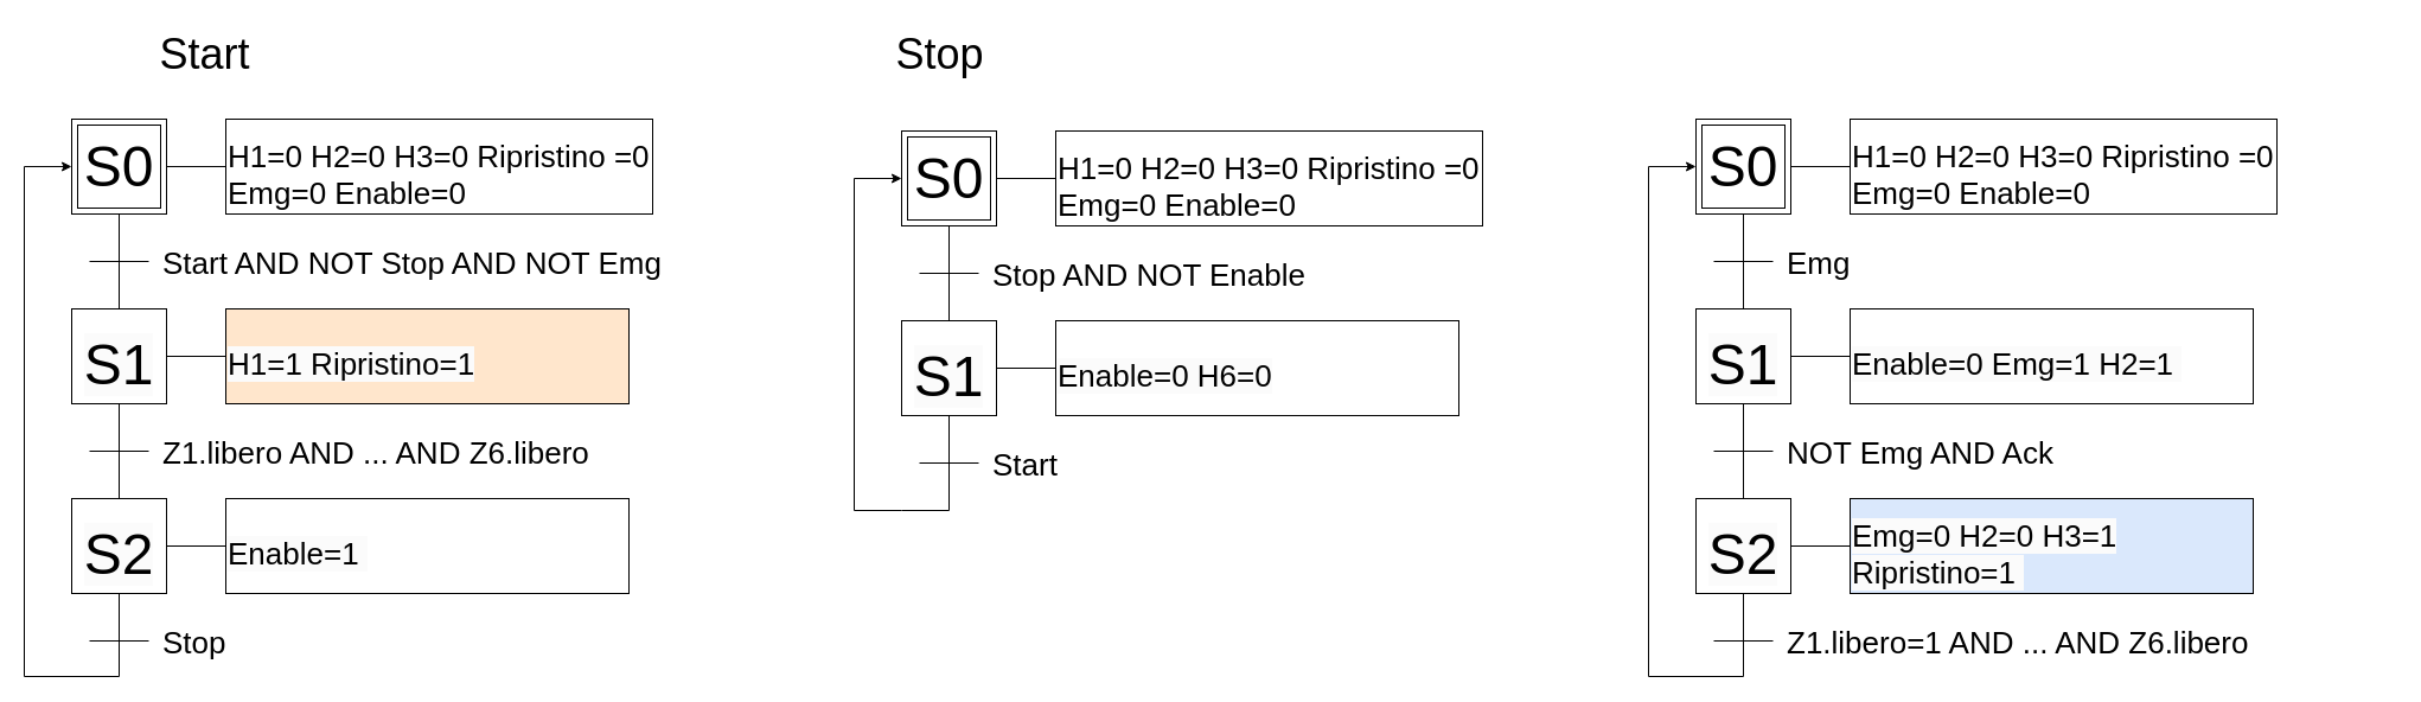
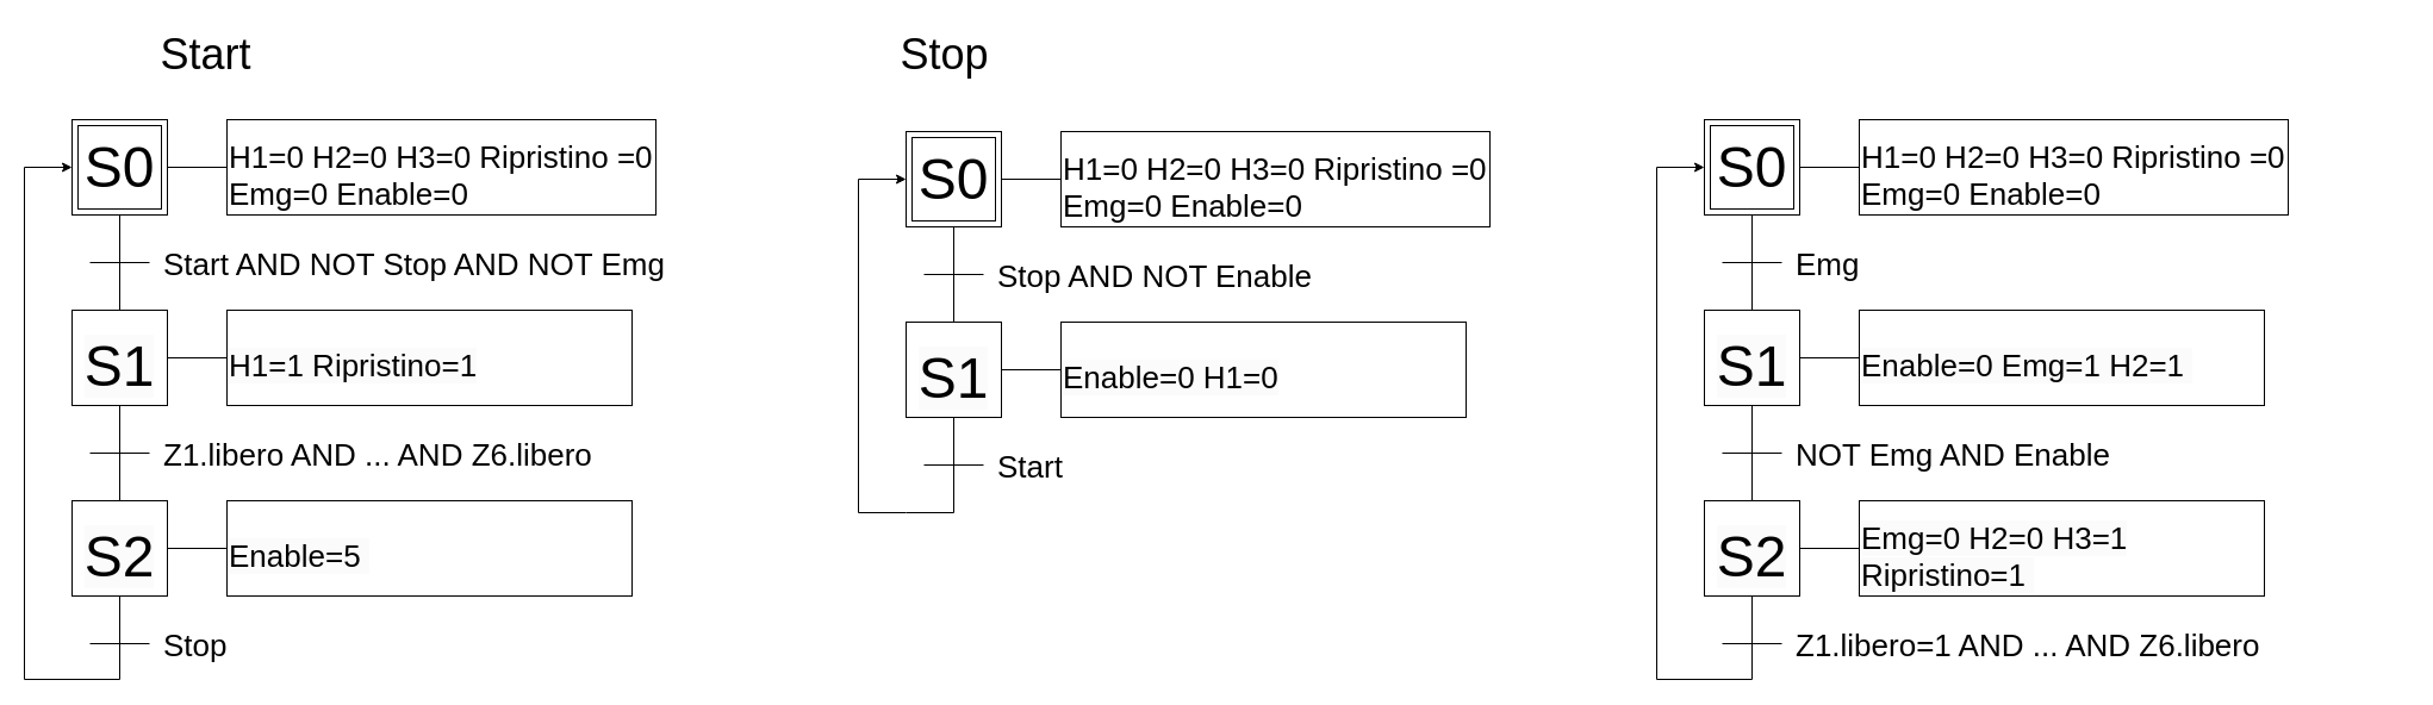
- <mxCell id="9" value="&lt;br&gt;&lt;span style=&quot;color: rgb(0, 0, 0); font-family: Helvetica; font-size: 26px; font-style: normal; font-variant-ligatures: normal; font-variant-caps: normal; font-weight: 400; letter-spacing: normal; orphans: 2; text-align: left; text-indent: 0px; text-transform: none; widows: 2; word-spacing: 0px; -webkit-text-stroke-width: 0px; background-color: rgb(251, 251, 251); text-decoration-thickness: initial; text-decoration-style: initial; text-decoration-color: initial; float: none; display: inline !important;&quot;&gt;H1=1 Ripristino=1&lt;/span&gt;" style="rounded=0;whiteSpace=wrap;html=1;align=left;fillColor=#ffe6cc;" parent="1" vertex="1"><mxGeometry x="190" y="260" width="340" height="80" as="geometry" /></mxCell>
+ <mxCell id="9" value="&lt;br&gt;&lt;span style=&quot;color: rgb(0, 0, 0); font-family: Helvetica; font-size: 26px; font-style: normal; font-variant-ligatures: normal; font-variant-caps: normal; font-weight: 400; letter-spacing: normal; orphans: 2; text-align: left; text-indent: 0px; text-transform: none; widows: 2; word-spacing: 0px; -webkit-text-stroke-width: 0px; background-color: rgb(251, 251, 251); text-decoration-thickness: initial; text-decoration-style: initial; text-decoration-color: initial; float: none; display: inline !important;&quot;&gt;H1=1 Ripristino=1&lt;/span&gt;" style="rounded=0;whiteSpace=wrap;html=1;align=left;" parent="1" vertex="1"><mxGeometry x="190" y="260" width="340" height="80" as="geometry" /></mxCell>
- <mxCell id="29" value="&lt;br&gt;&lt;span style=&quot;color: rgb(0, 0, 0); font-family: Helvetica; font-size: 26px; font-style: normal; font-variant-ligatures: normal; font-variant-caps: normal; font-weight: 400; letter-spacing: normal; orphans: 2; text-align: left; text-indent: 0px; text-transform: none; widows: 2; word-spacing: 0px; -webkit-text-stroke-width: 0px; background-color: rgb(251, 251, 251); text-decoration-thickness: initial; text-decoration-style: initial; text-decoration-color: initial; float: none; display: inline !important;&quot;&gt;Enable=0 H6=0&lt;/span&gt;" style="rounded=0;whiteSpace=wrap;html=1;align=left;" parent="1" vertex="1"><mxGeometry x="890" y="270" width="340" height="80" as="geometry" /></mxCell>
+ <mxCell id="29" value="&lt;br&gt;&lt;span style=&quot;color: rgb(0, 0, 0); font-family: Helvetica; font-size: 26px; font-style: normal; font-variant-ligatures: normal; font-variant-caps: normal; font-weight: 400; letter-spacing: normal; orphans: 2; text-align: left; text-indent: 0px; text-transform: none; widows: 2; word-spacing: 0px; -webkit-text-stroke-width: 0px; background-color: rgb(251, 251, 251); text-decoration-thickness: initial; text-decoration-style: initial; text-decoration-color: initial; float: none; display: inline !important;&quot;&gt;Enable=0 H1=0&lt;/span&gt;" style="rounded=0;whiteSpace=wrap;html=1;align=left;" parent="1" vertex="1"><mxGeometry x="890" y="270" width="340" height="80" as="geometry" /></mxCell>
- <mxCell id="51" value="&lt;span style=&quot;font-size: 26px;&quot;&gt;NOT Emg AND Ack&lt;/span&gt;" style="text;whiteSpace=wrap;html=1;" parent="1" vertex="1"><mxGeometry x="1505" y="360" width="395" height="50" as="geometry" /></mxCell>
+ <mxCell id="51" value="&lt;span style=&quot;font-size: 26px;&quot;&gt;NOT Emg AND Enable&lt;/span&gt;" style="text;whiteSpace=wrap;html=1;" parent="1" vertex="1"><mxGeometry x="1505" y="360" width="395" height="50" as="geometry" /></mxCell>
- <mxCell id="11" value="&lt;br&gt;&lt;span style=&quot;color: rgb(0, 0, 0); font-family: Helvetica; font-size: 26px; font-style: normal; font-variant-ligatures: normal; font-variant-caps: normal; font-weight: 400; letter-spacing: normal; orphans: 2; text-align: left; text-indent: 0px; text-transform: none; widows: 2; word-spacing: 0px; -webkit-text-stroke-width: 0px; background-color: rgb(251, 251, 251); text-decoration-thickness: initial; text-decoration-style: initial; text-decoration-color: initial; float: none; display: inline !important;&quot;&gt;Enable=1&amp;nbsp;&lt;/span&gt;" style="rounded=0;whiteSpace=wrap;html=1;align=left;" parent="1" vertex="1"><mxGeometry x="190" y="420" width="340" height="80" as="geometry" /></mxCell>
+ <mxCell id="11" value="&lt;br&gt;&lt;span style=&quot;color: rgb(0, 0, 0); font-family: Helvetica; font-size: 26px; font-style: normal; font-variant-ligatures: normal; font-variant-caps: normal; font-weight: 400; letter-spacing: normal; orphans: 2; text-align: left; text-indent: 0px; text-transform: none; widows: 2; word-spacing: 0px; -webkit-text-stroke-width: 0px; background-color: rgb(251, 251, 251); text-decoration-thickness: initial; text-decoration-style: initial; text-decoration-color: initial; float: none; display: inline !important;&quot;&gt;Enable=5&amp;nbsp;&lt;/span&gt;" style="rounded=0;whiteSpace=wrap;html=1;align=left;" parent="1" vertex="1"><mxGeometry x="190" y="420" width="340" height="80" as="geometry" /></mxCell>
- <mxCell id="45" value="&lt;br&gt;&lt;span style=&quot;color: rgb(0, 0, 0); font-family: Helvetica; font-size: 26px; font-style: normal; font-variant-ligatures: normal; font-variant-caps: normal; font-weight: 400; letter-spacing: normal; orphans: 2; text-align: left; text-indent: 0px; text-transform: none; widows: 2; word-spacing: 0px; -webkit-text-stroke-width: 0px; background-color: rgb(251, 251, 251); text-decoration-thickness: initial; text-decoration-style: initial; text-decoration-color: initial; float: none; display: inline !important;&quot;&gt;Emg=0 H2=0 H3=1 Ripristino=1&amp;nbsp;&lt;/span&gt;" style="rounded=0;whiteSpace=wrap;html=1;align=left;fillColor=#dae8fc;" parent="1" vertex="1"><mxGeometry x="1560" y="420" width="340" height="80" as="geometry" /></mxCell>
+ <mxCell id="45" value="&lt;br&gt;&lt;span style=&quot;color: rgb(0, 0, 0); font-family: Helvetica; font-size: 26px; font-style: normal; font-variant-ligatures: normal; font-variant-caps: normal; font-weight: 400; letter-spacing: normal; orphans: 2; text-align: left; text-indent: 0px; text-transform: none; widows: 2; word-spacing: 0px; -webkit-text-stroke-width: 0px; background-color: rgb(251, 251, 251); text-decoration-thickness: initial; text-decoration-style: initial; text-decoration-color: initial; float: none; display: inline !important;&quot;&gt;Emg=0 H2=0 H3=1 Ripristino=1&amp;nbsp;&lt;/span&gt;" style="rounded=0;whiteSpace=wrap;html=1;align=left;" parent="1" vertex="1"><mxGeometry x="1560" y="420" width="340" height="80" as="geometry" /></mxCell>
